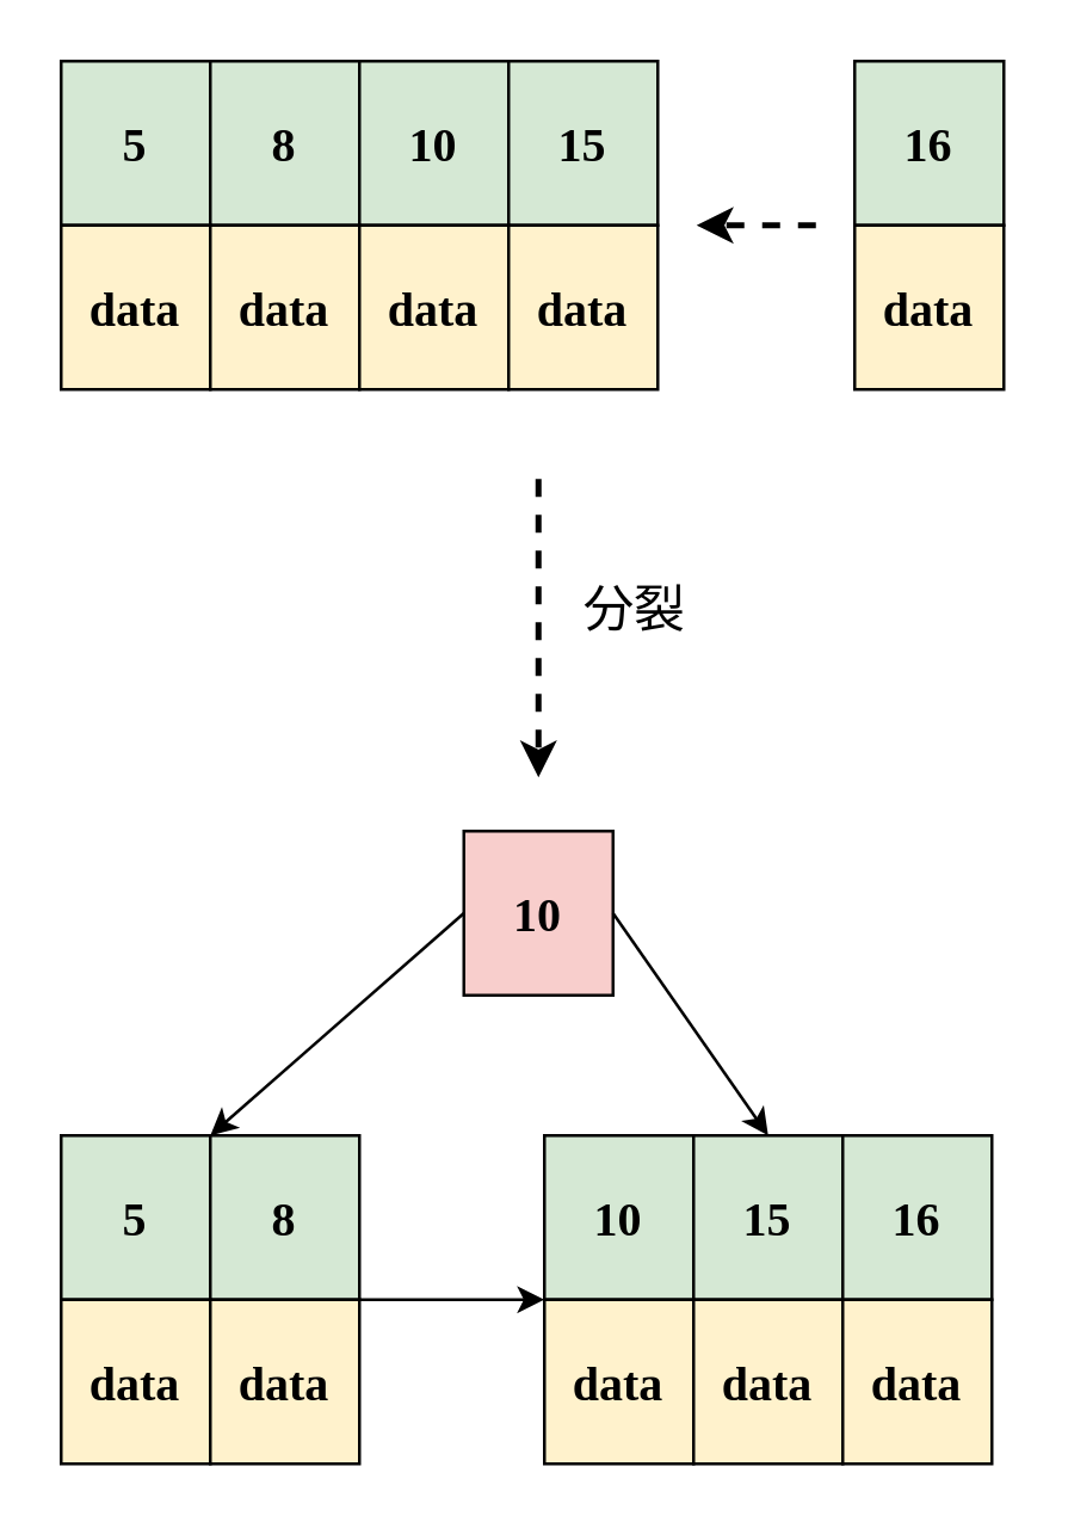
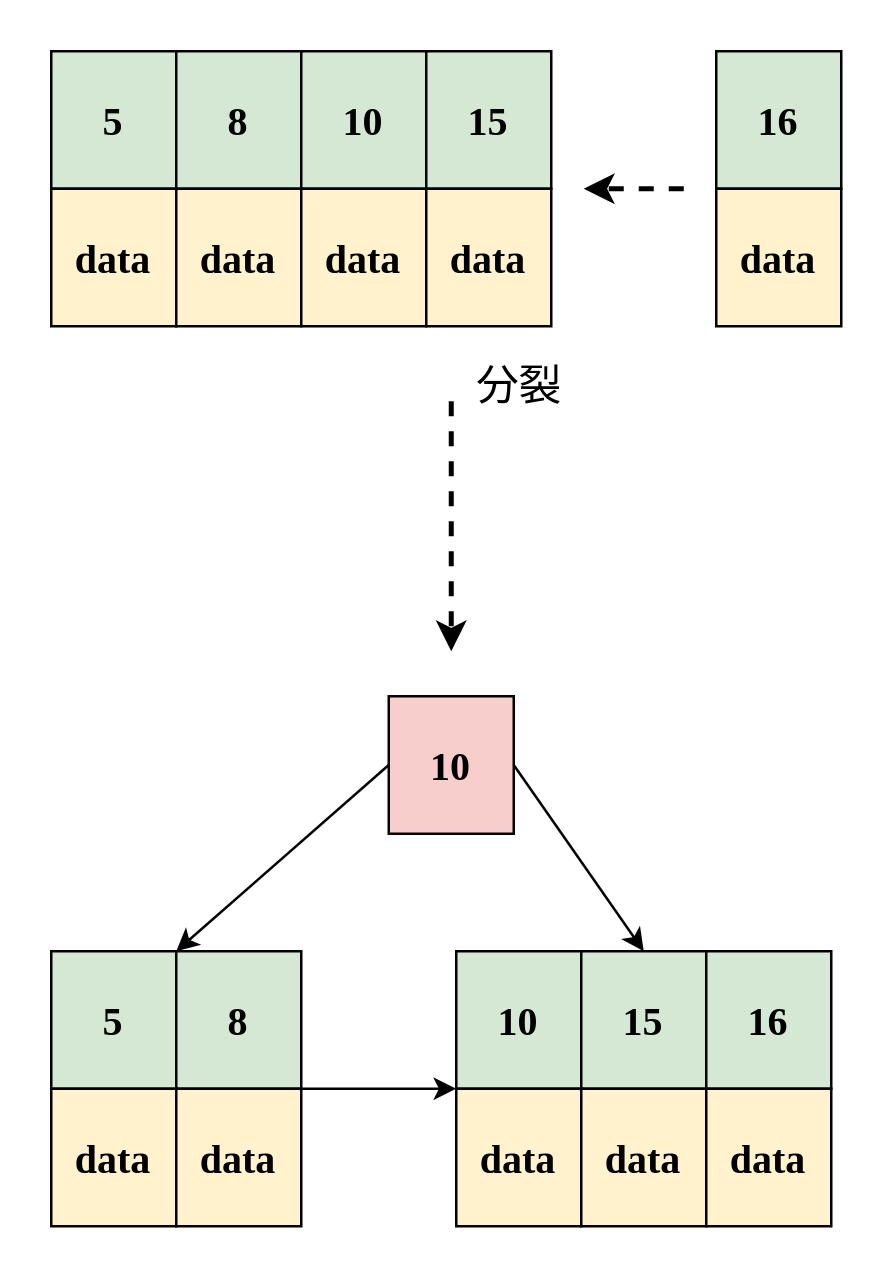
- <mxCell id="28" value="&lt;font face=&quot;Verdana&quot; style=&quot;font-size: 17px;&quot;&gt;分裂&lt;/font&gt;" style="text;html=1;align=center;verticalAlign=middle;resizable=0;points=[];autosize=1;strokeColor=none;fillColor=none;" vertex="1" parent="1"><mxGeometry x="182" y="190" width="60" height="30" as="geometry" /></mxCell>
+ <mxCell id="28" value="&lt;font face=&quot;Verdana&quot; style=&quot;font-size: 17px;&quot;&gt;分裂&lt;/font&gt;" style="text;html=1;align=center;verticalAlign=middle;resizable=0;points=[];autosize=1;strokeColor=none;fillColor=none;" vertex="1" parent="1"><mxGeometry x="177" y="140" width="60" height="30" as="geometry" /></mxCell>
